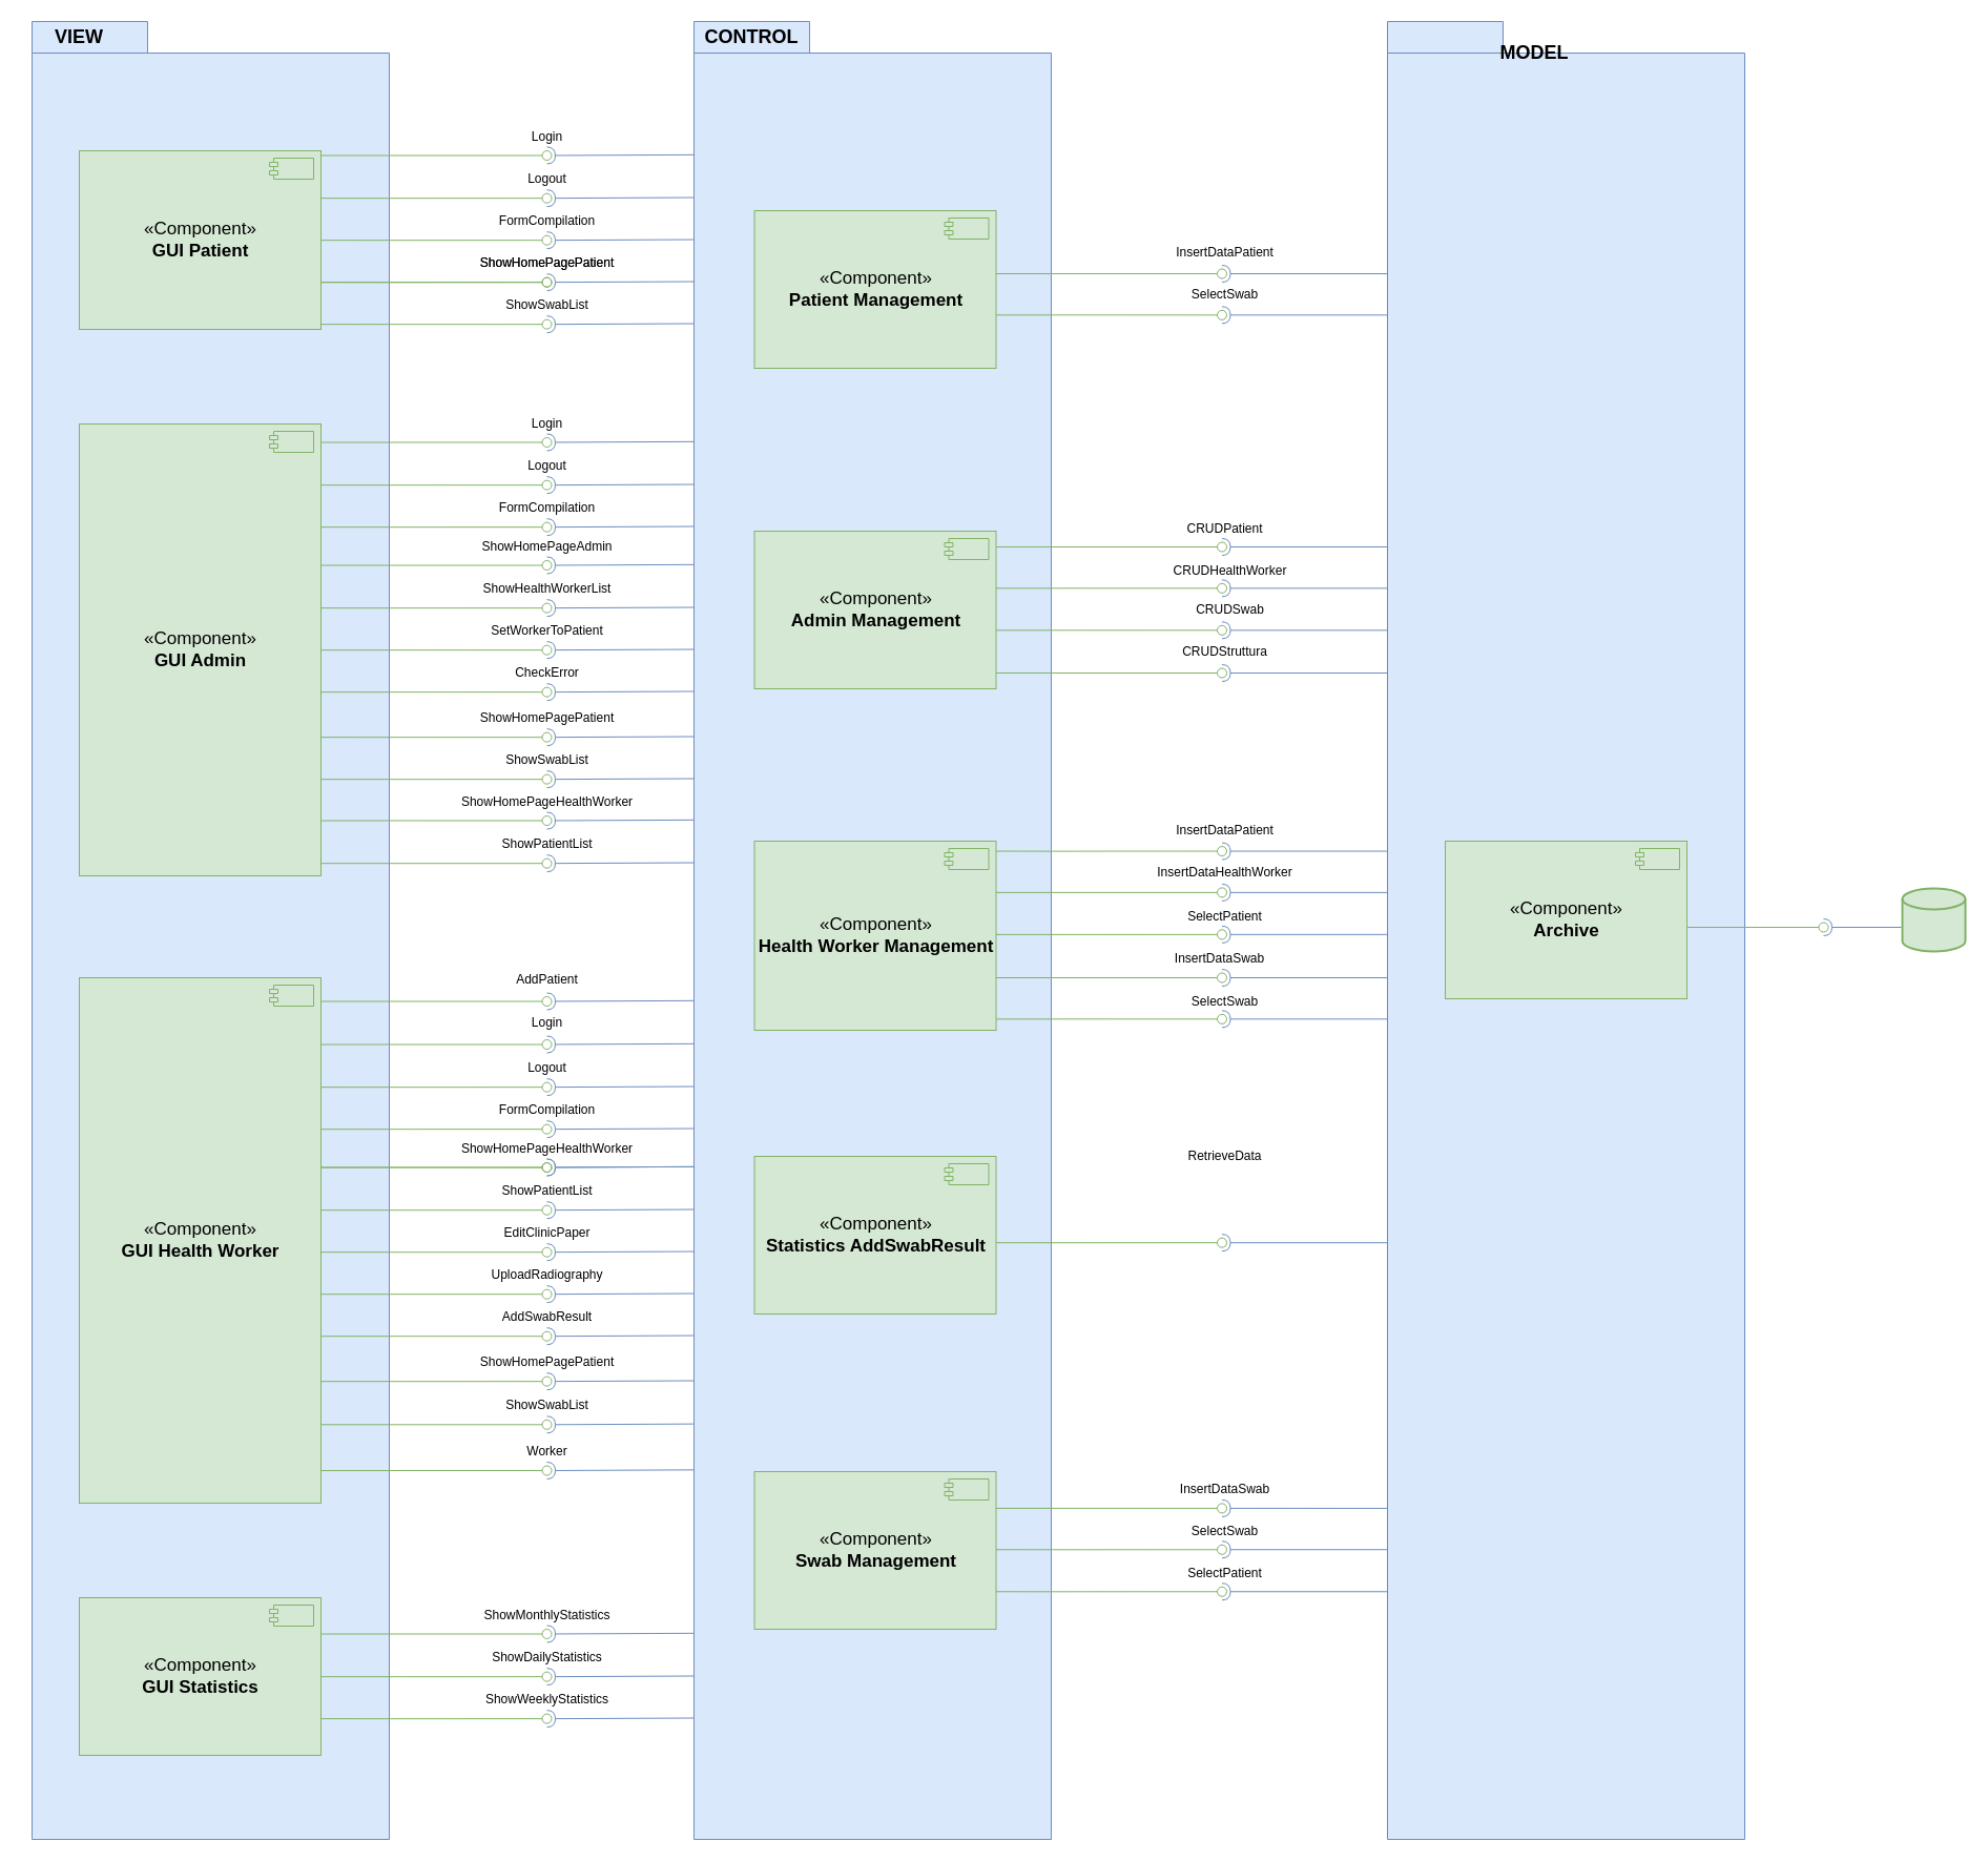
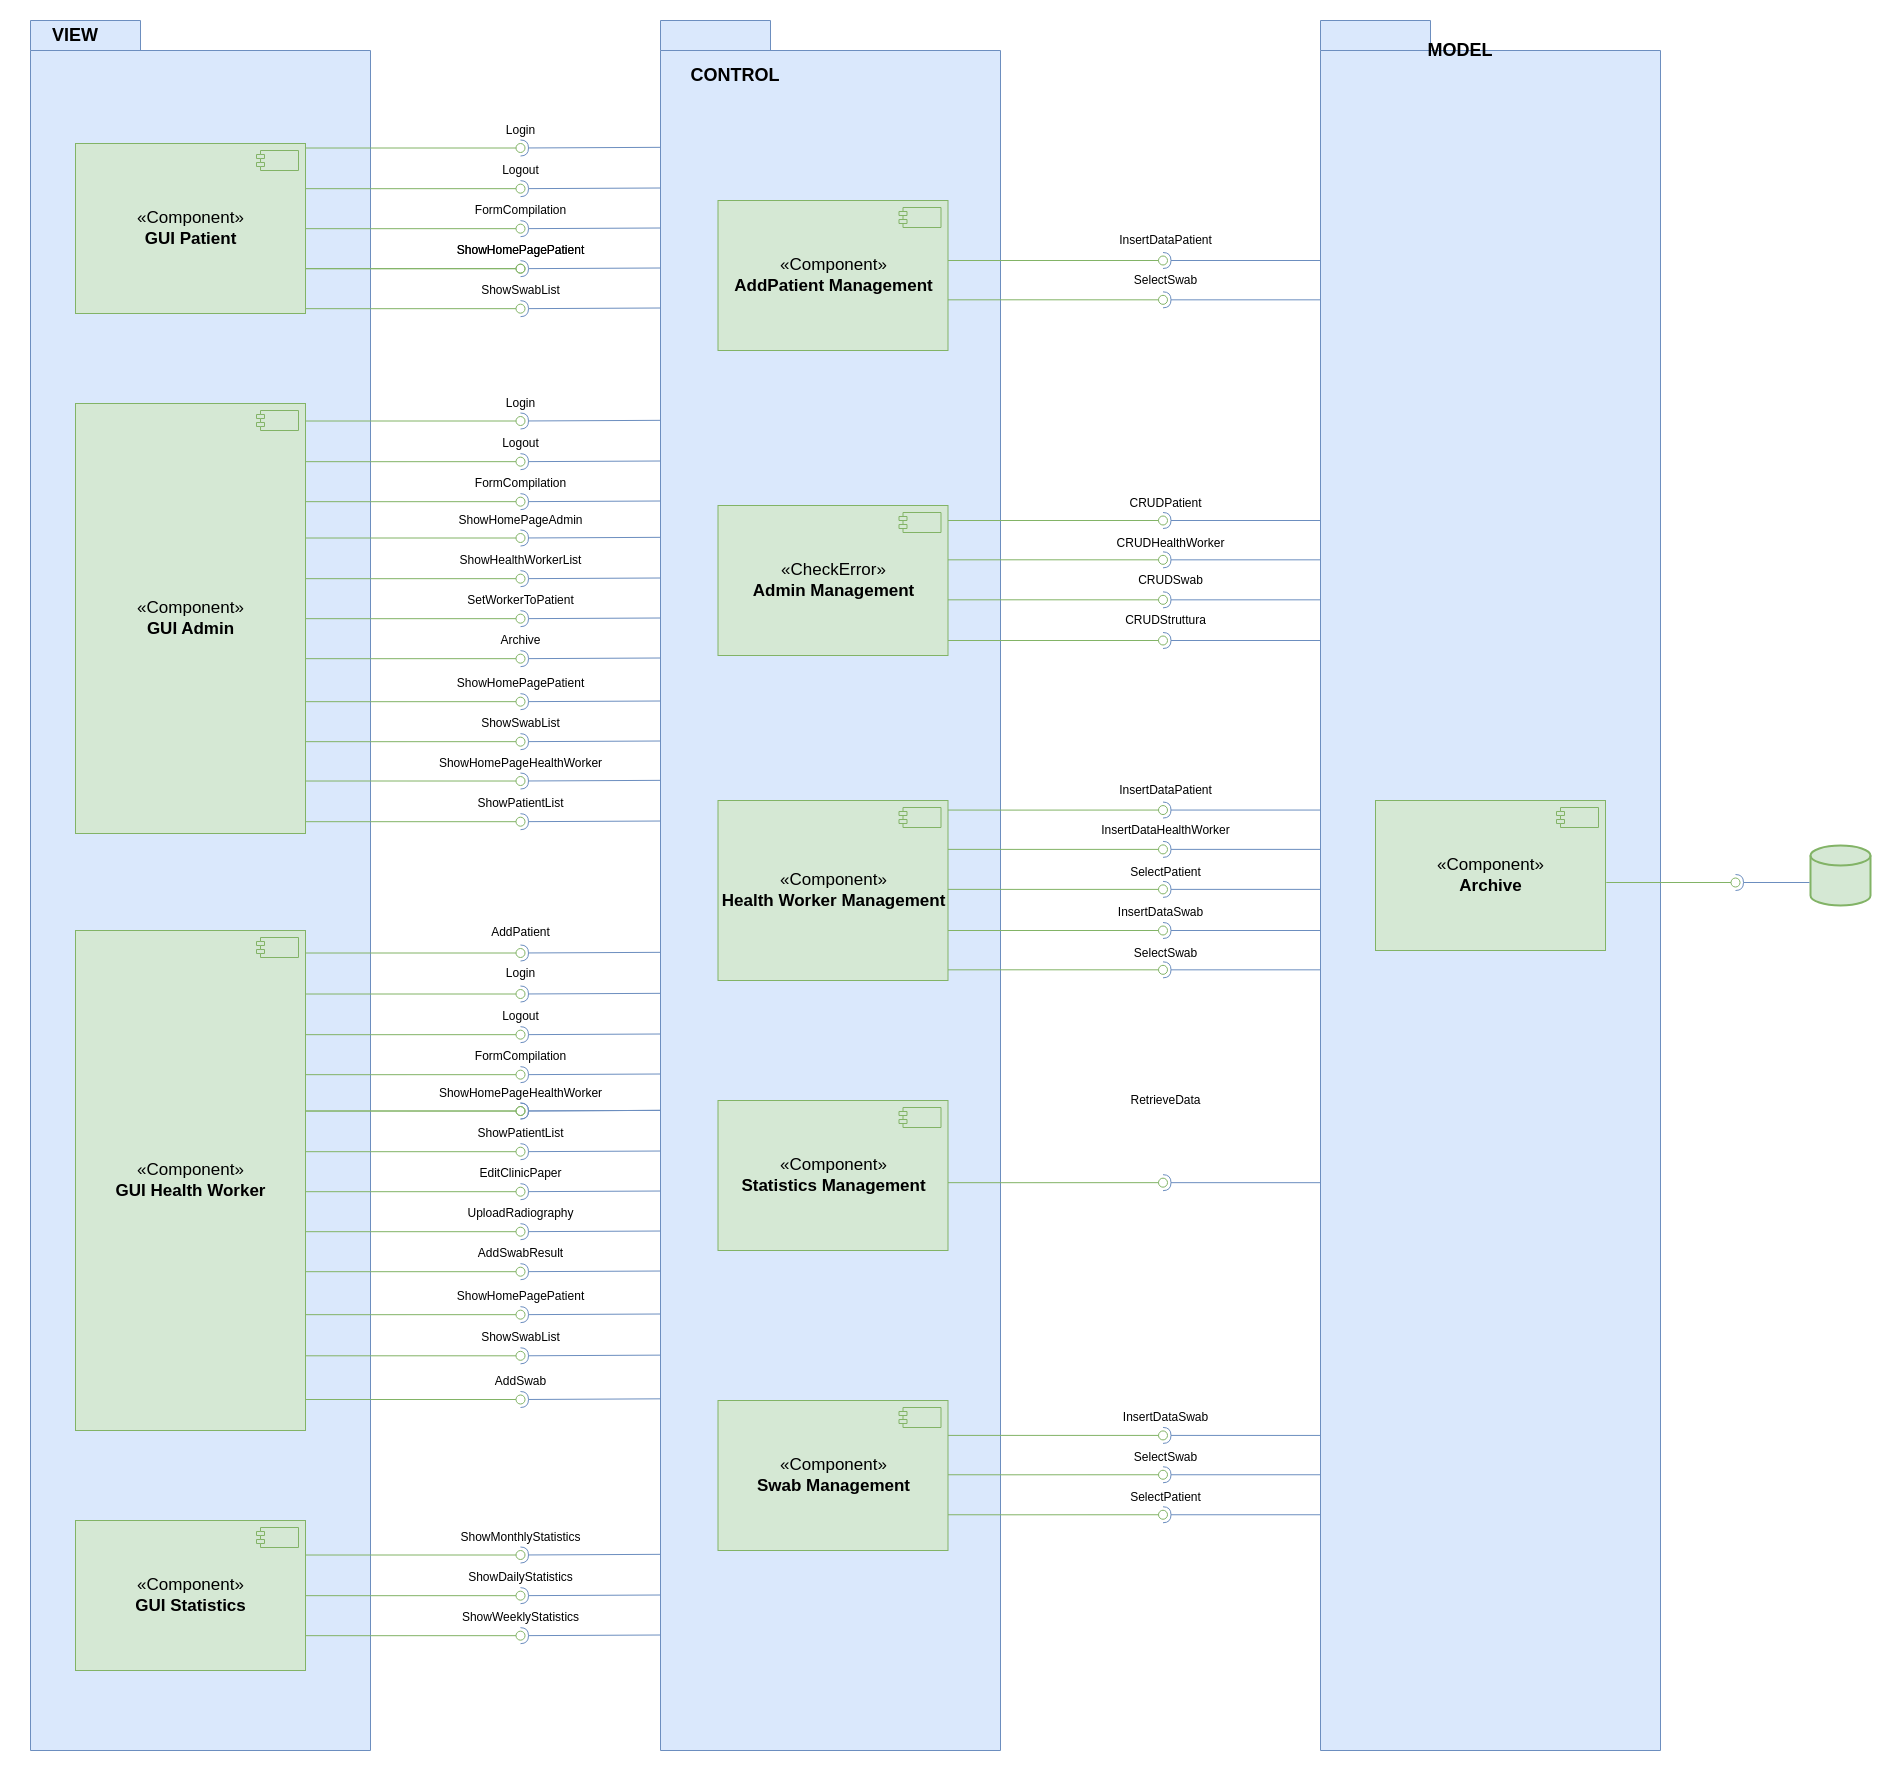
- <mxCell id="6" value="&lt;font style=&quot;font-size: 18px&quot;&gt;&lt;b&gt;CONTROL&lt;/b&gt;&lt;/font&gt;" style="text;html=1;strokeColor=none;fillColor=none;align=center;verticalAlign=middle;whiteSpace=wrap;rounded=0;" parent="1" vertex="1"><mxGeometry x="660" y="20" width="110" height="30" as="geometry" /></mxCell>
+ <mxCell id="6" value="&lt;font style=&quot;font-size: 18px&quot;&gt;&lt;b&gt;CONTROL&lt;/b&gt;&lt;/font&gt;" style="text;html=1;strokeColor=none;fillColor=none;align=center;verticalAlign=middle;whiteSpace=wrap;rounded=0;" parent="1" vertex="1"><mxGeometry x="680" y="60" width="110" height="30" as="geometry" /></mxCell>
- <mxCell id="23" value="&lt;font style=&quot;font-size: 17px&quot;&gt;«Component»&lt;br&gt;&lt;b&gt;Patient Management&lt;/b&gt;&lt;/font&gt;" style="html=1;dropTarget=0;fillColor=#d5e8d4;strokeColor=#82b366;" parent="1" vertex="1"><mxGeometry x="717.5" y="200" width="230" height="150" as="geometry" /></mxCell>
+ <mxCell id="23" value="&lt;font style=&quot;font-size: 17px&quot;&gt;«Component»&lt;br&gt;&lt;b&gt;AddPatient Management&lt;/b&gt;&lt;/font&gt;" style="html=1;dropTarget=0;fillColor=#d5e8d4;strokeColor=#82b366;" parent="1" vertex="1"><mxGeometry x="717.5" y="200" width="230" height="150" as="geometry" /></mxCell>
- <mxCell id="27" value="&lt;font style=&quot;font-size: 17px&quot;&gt;«Component»&lt;br&gt;&lt;b&gt;Admin Management&lt;/b&gt;&lt;/font&gt;" style="html=1;dropTarget=0;fillColor=#d5e8d4;strokeColor=#82b366;" parent="1" vertex="1"><mxGeometry x="717.5" y="505" width="230" height="150" as="geometry" /></mxCell>
+ <mxCell id="27" value="&lt;font style=&quot;font-size: 17px&quot;&gt;«CheckError»&lt;br&gt;&lt;b&gt;Admin Management&lt;/b&gt;&lt;/font&gt;" style="html=1;dropTarget=0;fillColor=#d5e8d4;strokeColor=#82b366;" parent="1" vertex="1"><mxGeometry x="717.5" y="505" width="230" height="150" as="geometry" /></mxCell>
- <mxCell id="83" value="CheckError" style="text;html=1;align=center;verticalAlign=middle;resizable=0;points=[];autosize=1;" parent="1" vertex="1"><mxGeometry x="480" y="630" width="80" height="20" as="geometry" /></mxCell>
+ <mxCell id="83" value="Archive" style="text;html=1;align=center;verticalAlign=middle;resizable=0;points=[];autosize=1;" parent="1" vertex="1"><mxGeometry x="480" y="630" width="80" height="20" as="geometry" /></mxCell>
- <mxCell id="33" value="&lt;font style=&quot;font-size: 17px&quot;&gt;«Component»&lt;br&gt;&lt;b&gt;Statistics AddSwabResult&lt;/b&gt;&lt;/font&gt;" style="html=1;dropTarget=0;fillColor=#d5e8d4;strokeColor=#82b366;" parent="1" vertex="1"><mxGeometry x="717.5" y="1100" width="230" height="150" as="geometry" /></mxCell>
+ <mxCell id="33" value="&lt;font style=&quot;font-size: 17px&quot;&gt;«Component»&lt;br&gt;&lt;b&gt;Statistics Management&lt;/b&gt;&lt;/font&gt;" style="html=1;dropTarget=0;fillColor=#d5e8d4;strokeColor=#82b366;" parent="1" vertex="1"><mxGeometry x="717.5" y="1100" width="230" height="150" as="geometry" /></mxCell>
- <mxCell id="184" value="Worker" style="text;html=1;align=center;verticalAlign=middle;resizable=0;points=[];autosize=1;" vertex="1" parent="1"><mxGeometry x="485" y="1370.84" width="70" height="20" as="geometry" /></mxCell>
+ <mxCell id="184" value="AddSwab" style="text;html=1;align=center;verticalAlign=middle;resizable=0;points=[];autosize=1;" vertex="1" parent="1"><mxGeometry x="485" y="1370.84" width="70" height="20" as="geometry" /></mxCell>
